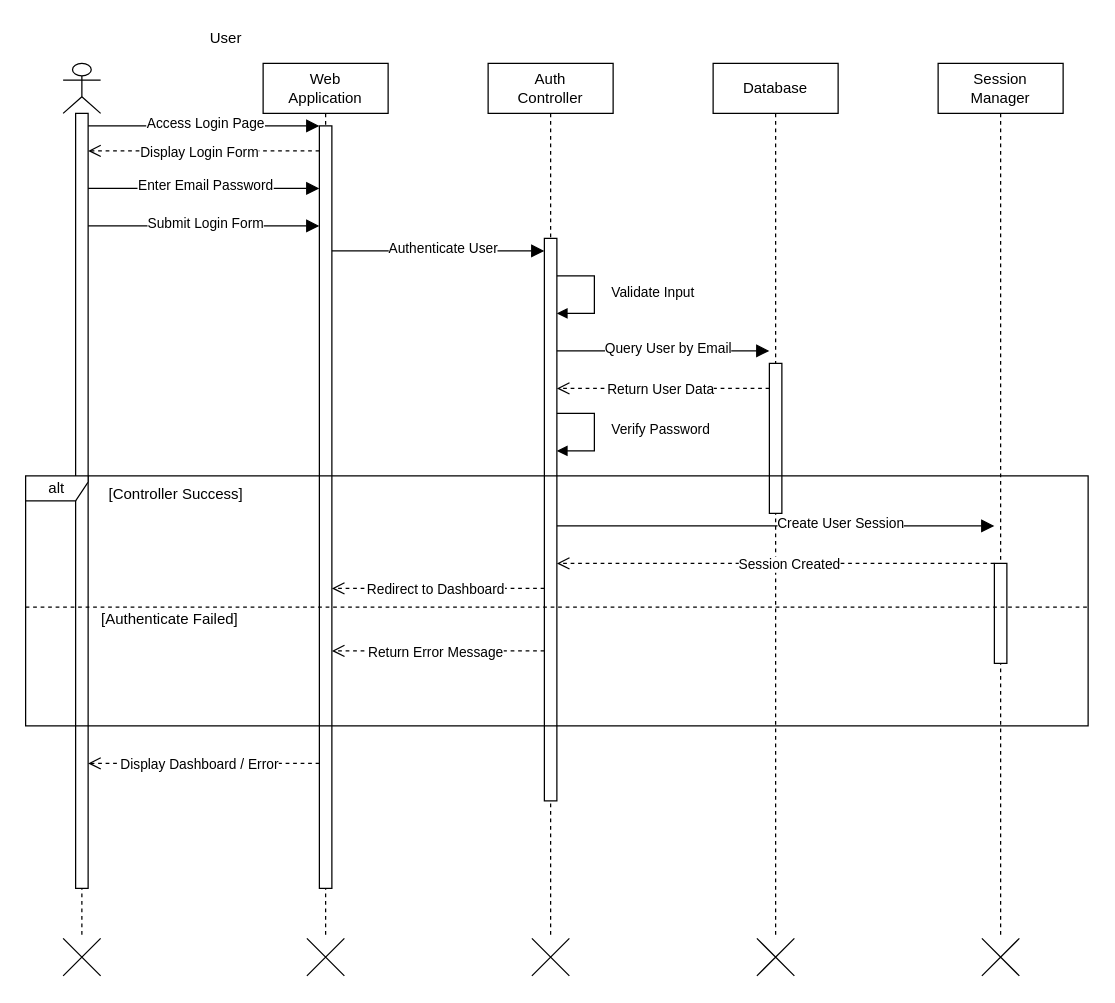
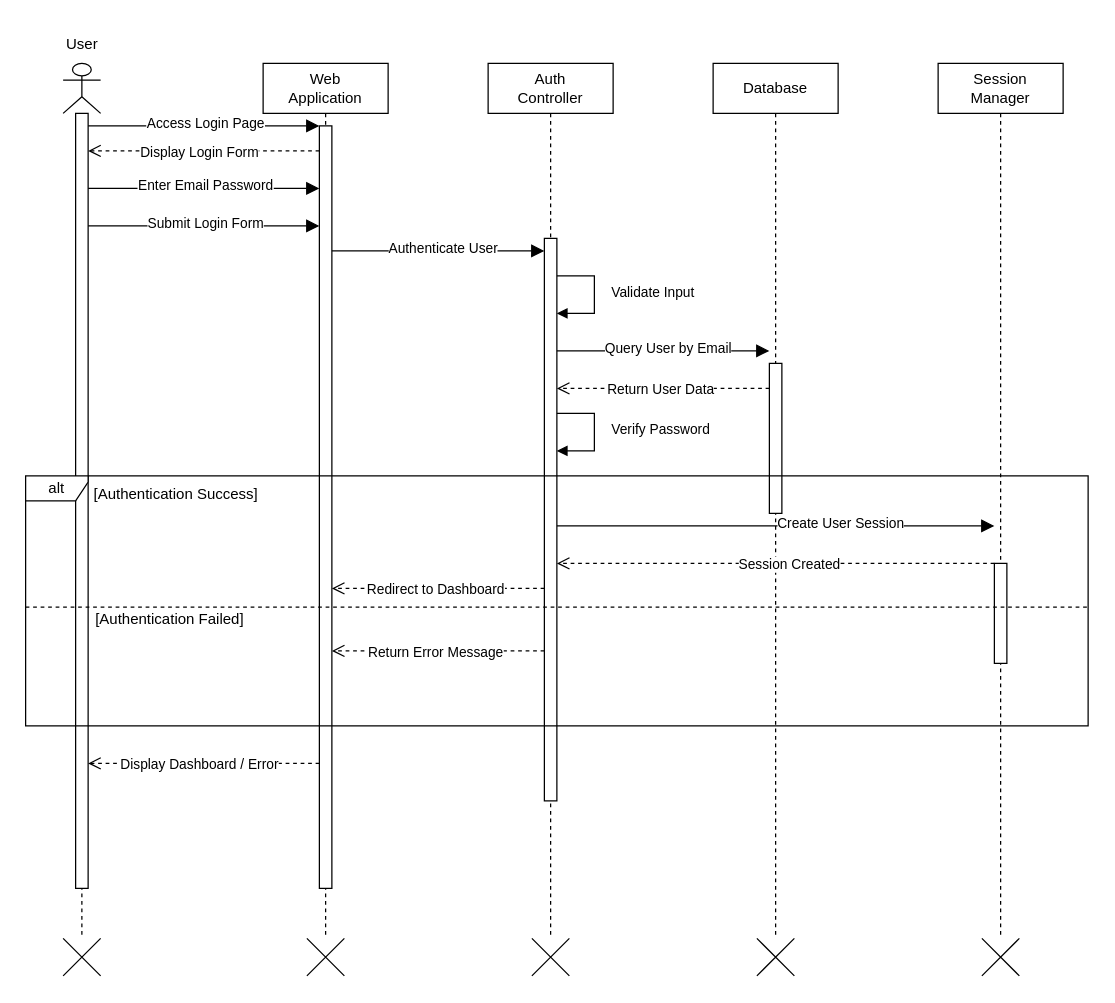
- <mxCell id="12" value="User" style="text;html=1;align=center;verticalAlign=middle;resizable=0;points=[];autosize=1;strokeColor=none;fillColor=none;" parent="1" vertex="1"><mxGeometry x="160" y="15" width="40" height="30" as="geometry" /></mxCell>
+ <mxCell id="12" value="User" style="text;html=1;align=center;verticalAlign=middle;resizable=0;points=[];autosize=1;strokeColor=none;fillColor=none;" parent="1" vertex="1"><mxGeometry x="45" y="20" width="40" height="30" as="geometry" /></mxCell>
- <mxCell id="30" value="[Controller Success]" style="text;html=1;align=center;verticalAlign=middle;resizable=0;points=[];autosize=1;strokeColor=none;fillColor=none;" parent="29" vertex="1"><mxGeometry x="50" width="140" height="30" as="geometry" /></mxCell>
+ <mxCell id="30" value="[Authentication Success]" style="text;html=1;align=center;verticalAlign=middle;resizable=0;points=[];autosize=1;strokeColor=none;fillColor=none;" parent="29" vertex="1"><mxGeometry x="50" width="140" height="30" as="geometry" /></mxCell>
- <mxCell id="32" value="[Authenticate Failed]" style="text;html=1;align=center;verticalAlign=middle;resizable=0;points=[];autosize=1;strokeColor=none;fillColor=none;" parent="29" vertex="1"><mxGeometry x="50" y="100" width="130" height="30" as="geometry" /></mxCell>
+ <mxCell id="32" value="[Authentication Failed]" style="text;html=1;align=center;verticalAlign=middle;resizable=0;points=[];autosize=1;strokeColor=none;fillColor=none;" parent="29" vertex="1"><mxGeometry x="50" y="100" width="130" height="30" as="geometry" /></mxCell>
